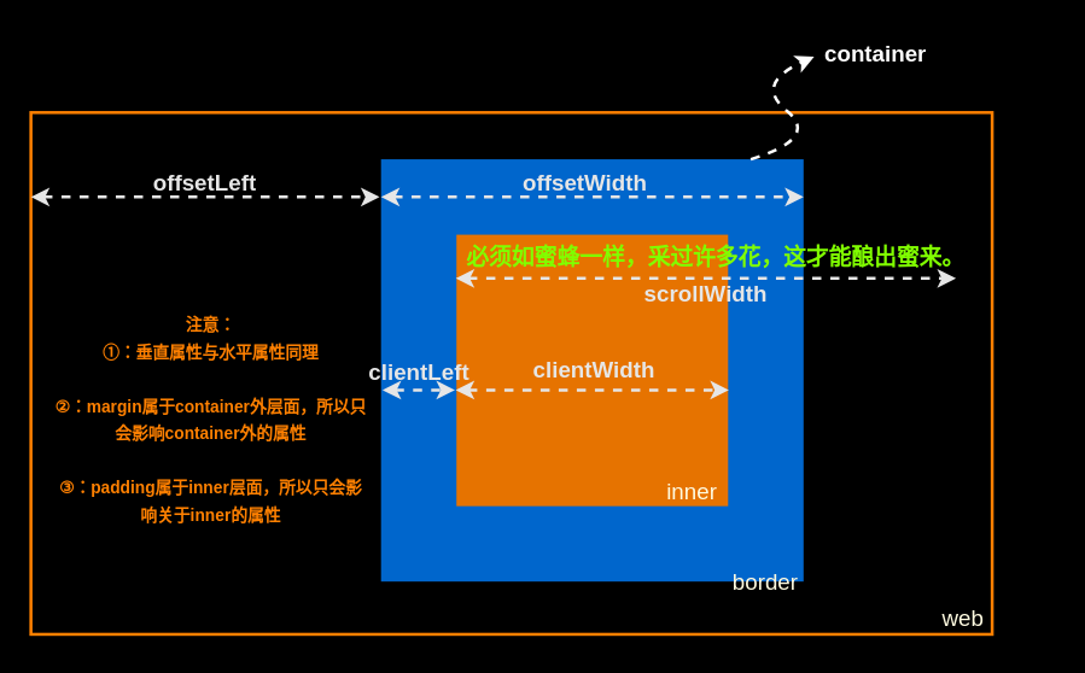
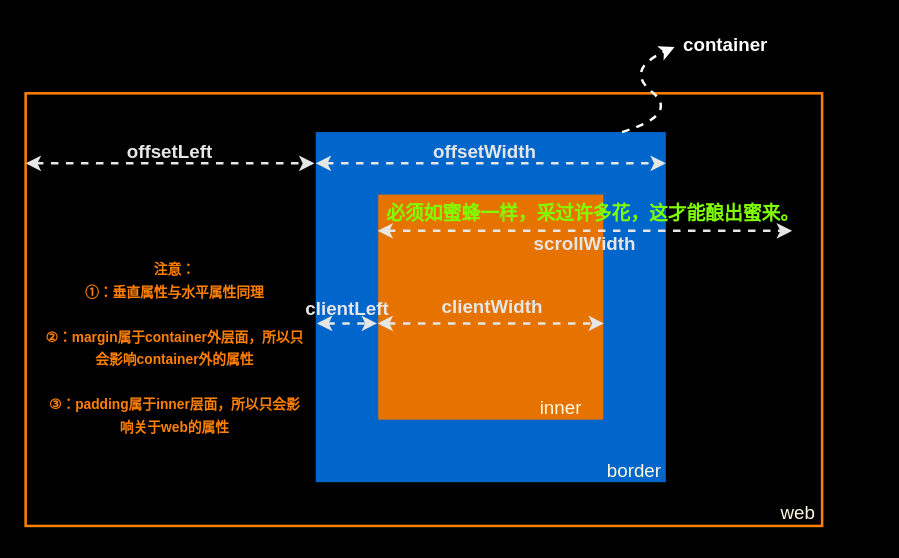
- <mxCell id="13" value="&lt;b style=&quot;font-size: 11px;&quot;&gt;&lt;font color=&quot;#ff8000&quot;&gt;&lt;font style=&quot;font-size: 11px;&quot;&gt;注意：&lt;br&gt;①：垂直属性与水平属性同理&lt;br&gt;&lt;br&gt;②：margin属于container外层面，所以只会影响container外的属性&lt;br&gt;&lt;br&gt;&lt;/font&gt;③：padding属于inner层面，所以只会影响关于&lt;/font&gt;&lt;/b&gt;&lt;b style=&quot;font-size: 11px;&quot;&gt;&lt;font color=&quot;#ff8000&quot;&gt;inner&lt;/font&gt;&lt;/b&gt;&lt;b style=&quot;font-size: 11px;&quot;&gt;&lt;font color=&quot;#ff8000&quot;&gt;的属性&lt;/font&gt;&lt;br&gt;&lt;/b&gt;" style="text;html=1;strokeColor=none;fillColor=none;align=center;verticalAlign=middle;whiteSpace=wrap;rounded=0;fontSize=15;fontColor=#000000;" parent="1" vertex="1"><mxGeometry x="35" y="200" width="209" height="151" as="geometry" /></mxCell>
+ <mxCell id="13" value="&lt;b style=&quot;font-size: 11px;&quot;&gt;&lt;font color=&quot;#ff8000&quot;&gt;&lt;font style=&quot;font-size: 11px;&quot;&gt;注意：&lt;br&gt;①：垂直属性与水平属性同理&lt;br&gt;&lt;br&gt;②：margin属于container外层面，所以只会影响container外的属性&lt;br&gt;&lt;br&gt;&lt;/font&gt;③：padding属于inner层面，所以只会影响关于&lt;/font&gt;&lt;/b&gt;&lt;b style=&quot;font-size: 11px;&quot;&gt;&lt;font color=&quot;#ff8000&quot;&gt;web&lt;/font&gt;&lt;/b&gt;&lt;b style=&quot;font-size: 11px;&quot;&gt;&lt;font color=&quot;#ff8000&quot;&gt;的属性&lt;/font&gt;&lt;br&gt;&lt;/b&gt;" style="text;html=1;strokeColor=none;fillColor=none;align=center;verticalAlign=middle;whiteSpace=wrap;rounded=0;fontSize=15;fontColor=#000000;" parent="1" vertex="1"><mxGeometry x="35" y="200" width="209" height="151" as="geometry" /></mxCell>
- <mxCell id="6" value="inner" style="text;html=1;strokeColor=none;fillColor=none;align=right;verticalAlign=middle;whiteSpace=wrap;rounded=0;fontSize=15;fontColor=#FEFAE0;" parent="1" vertex="1"><mxGeometry x="417" y="310" width="60" height="30" as="geometry" /></mxCell>
+ <mxCell id="6" value="inner" style="text;html=1;strokeColor=none;fillColor=none;align=right;verticalAlign=middle;whiteSpace=wrap;rounded=0;fontSize=15;fontColor=#FEFAE0;" parent="1" vertex="1"><mxGeometry x="407" y="310" width="60" height="30" as="geometry" /></mxCell>
- <mxCell id="7" value="border" style="text;html=1;strokeColor=none;fillColor=none;align=center;verticalAlign=middle;whiteSpace=wrap;rounded=0;fontSize=15;fontColor=#FEFAE0;" parent="1" vertex="1"><mxGeometry x="477" y="370" width="60" height="30" as="geometry" /></mxCell>
+ <mxCell id="7" value="border" style="text;html=1;strokeColor=none;fillColor=none;align=center;verticalAlign=middle;whiteSpace=wrap;rounded=0;fontSize=15;fontColor=#FEFAE0;" parent="1" vertex="1"><mxGeometry x="477" y="360" width="60" height="30" as="geometry" /></mxCell>
